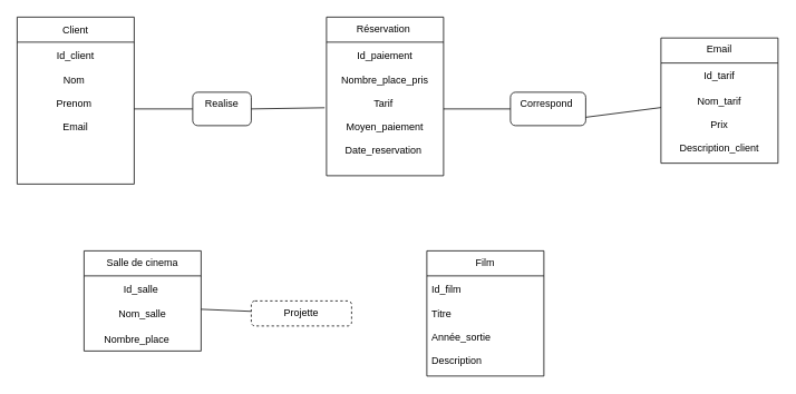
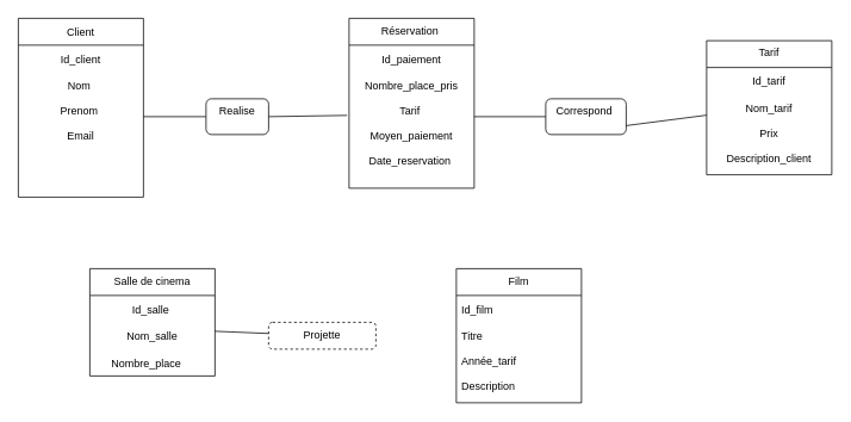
- <mxCell id="10" value="Email" style="swimlane;fontStyle=0;childLayout=stackLayout;horizontal=1;startSize=30;horizontalStack=0;resizeParent=1;resizeParentMax=0;resizeLast=0;collapsible=1;marginBottom=0;fillColor=default;verticalAlign=top;align=center;" parent="1" vertex="1"><mxGeometry x="790" y="45" width="140" height="150" as="geometry" /></mxCell>
+ <mxCell id="10" value="Tarif" style="swimlane;fontStyle=0;childLayout=stackLayout;horizontal=1;startSize=30;horizontalStack=0;resizeParent=1;resizeParentMax=0;resizeLast=0;collapsible=1;marginBottom=0;fillColor=default;verticalAlign=top;align=center;" parent="1" vertex="1"><mxGeometry x="790" y="45" width="140" height="150" as="geometry" /></mxCell>
- <mxCell id="21" value="Année_sortie&#10;&#10;Description " style="text;strokeColor=none;fillColor=none;align=left;verticalAlign=top;spacingLeft=4;spacingRight=4;overflow=hidden;points=[[0,0.5],[1,0.5]];portConstraint=eastwest;rotatable=0;" parent="18" vertex="1"><mxGeometry y="90" width="140" height="60" as="geometry" /></mxCell>
+ <mxCell id="21" value="Année_tarif&#10;&#10;Description " style="text;strokeColor=none;fillColor=none;align=left;verticalAlign=top;spacingLeft=4;spacingRight=4;overflow=hidden;points=[[0,0.5],[1,0.5]];portConstraint=eastwest;rotatable=0;" parent="18" vertex="1"><mxGeometry y="90" width="140" height="60" as="geometry" /></mxCell>
